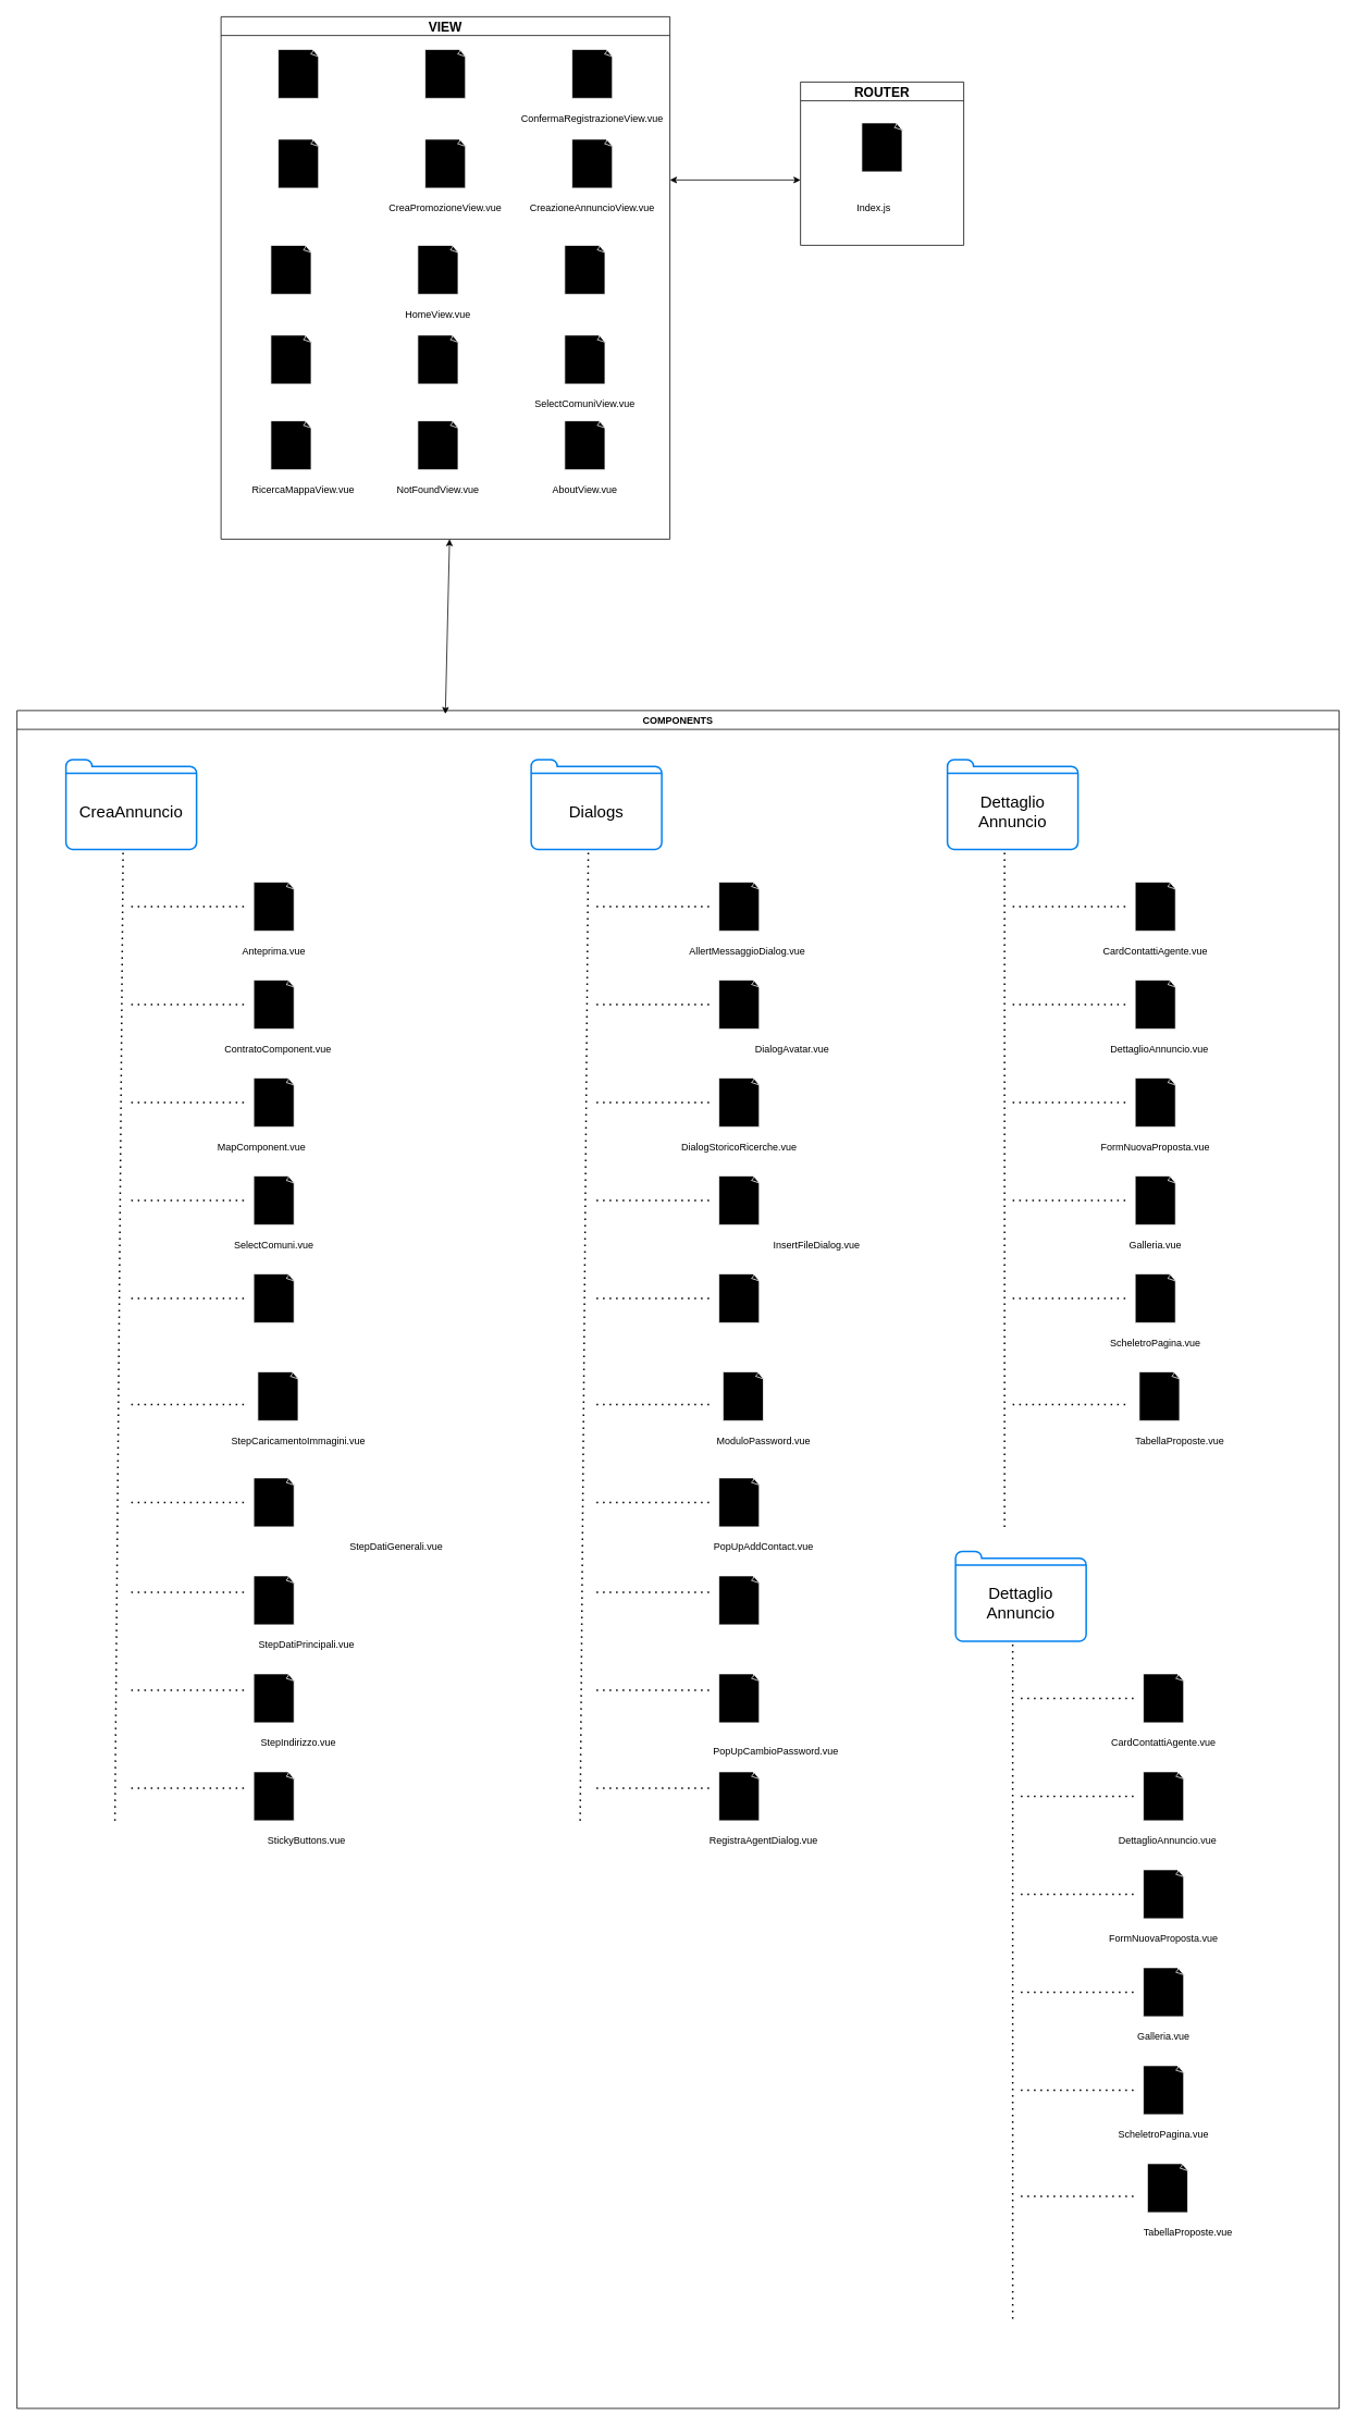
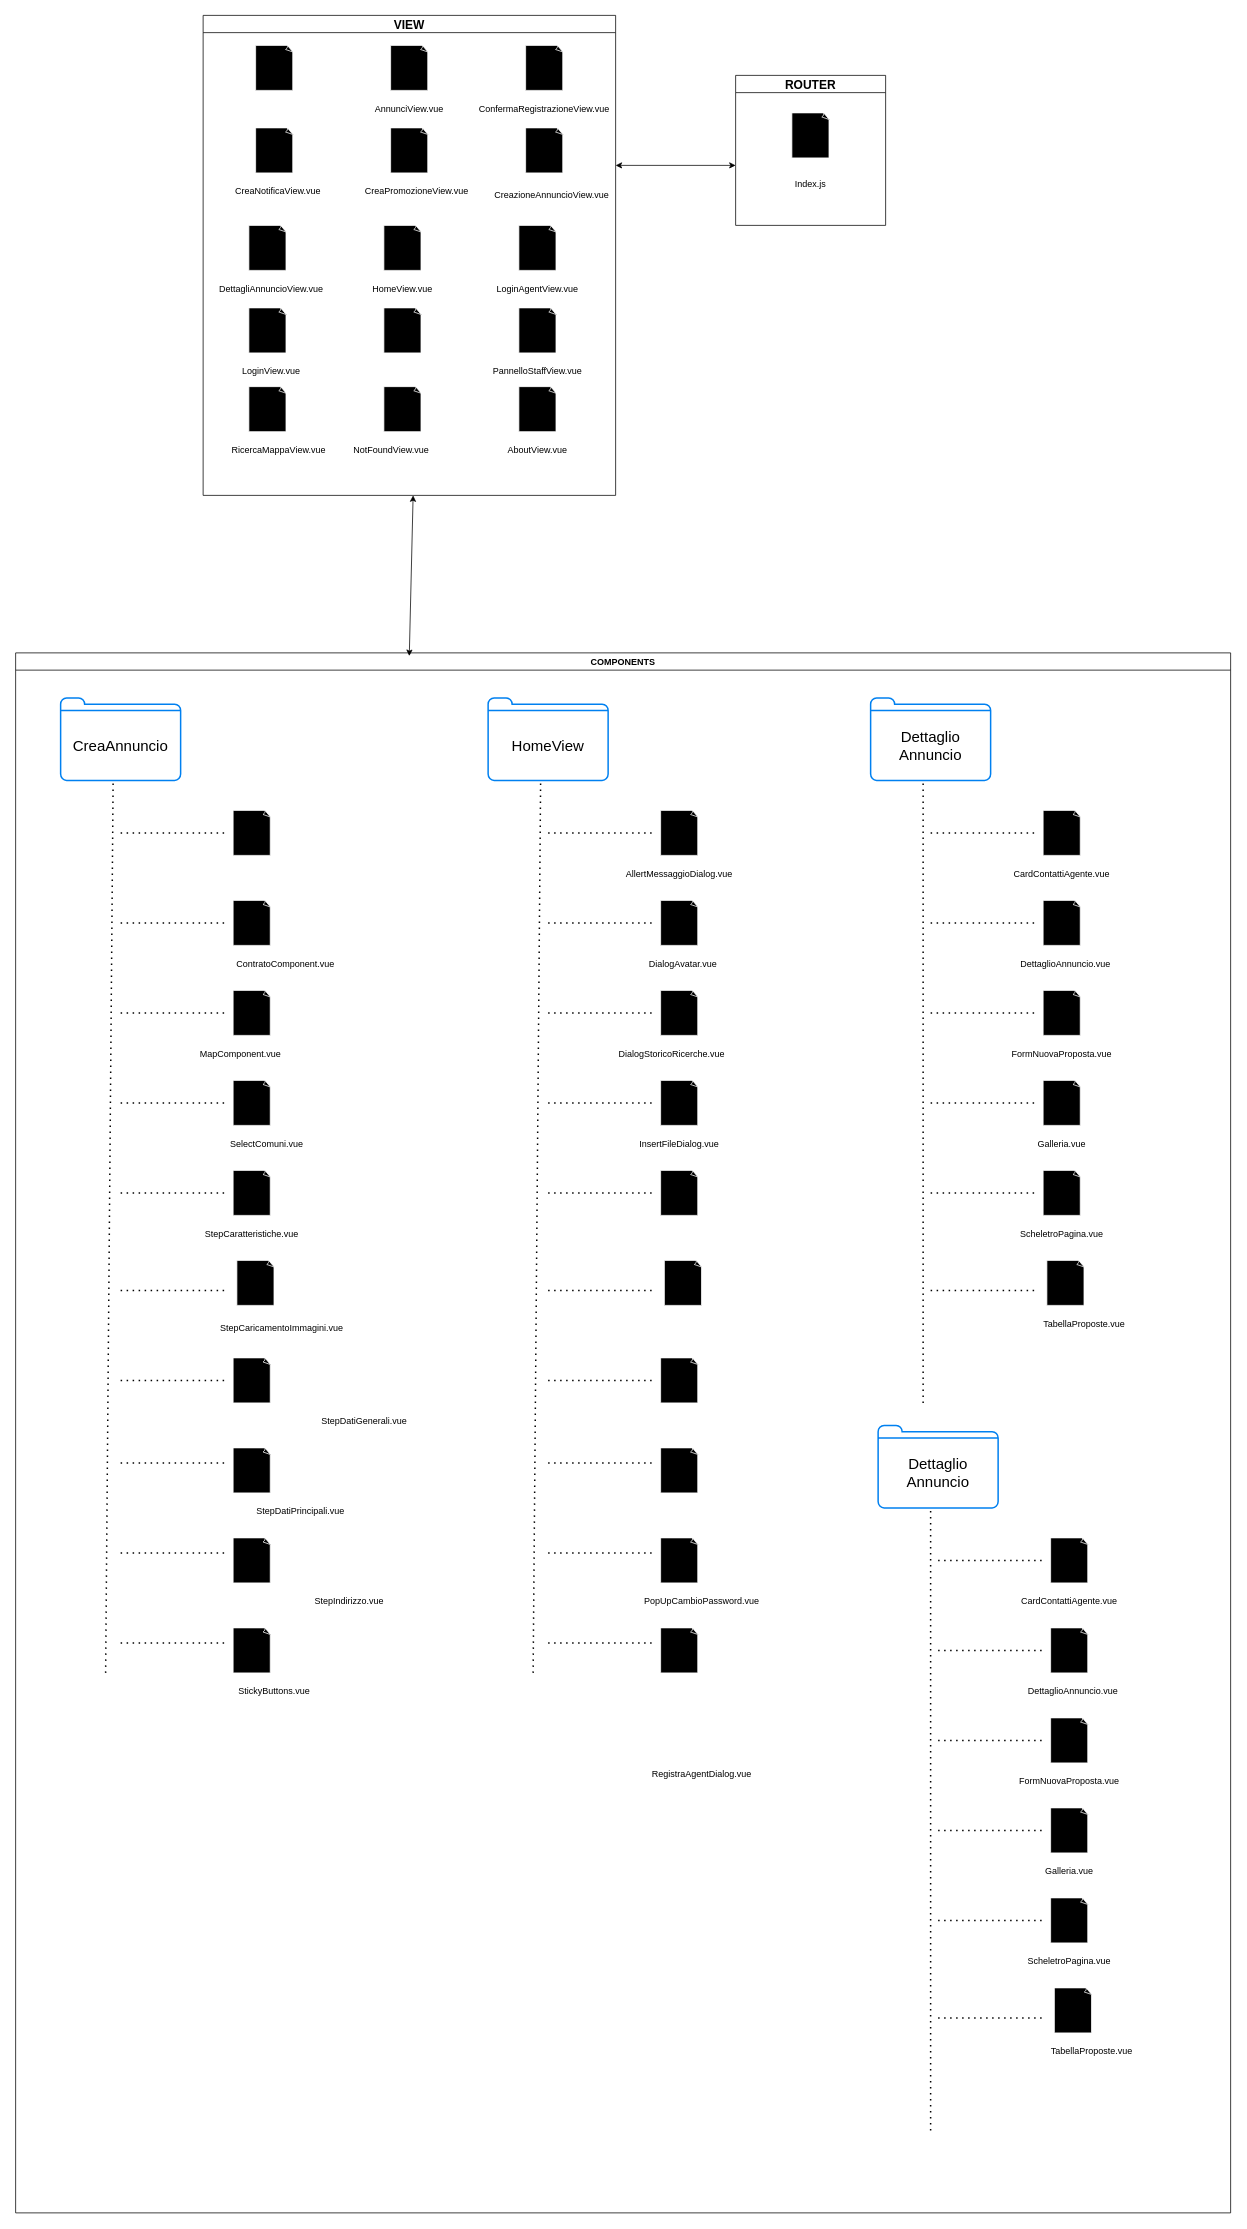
+ <mxCell id="5" value="AnnunciView.vue" style="text;html=1;whiteSpace=wrap;strokeColor=none;fillColor=none;align=center;verticalAlign=middle;rounded=0;" vertex="1" parent="2"><mxGeometry x="190" y="110" width="170" height="30" as="geometry" /></mxCell>
+ <mxCell id="9" value="CreaNotificaView.vue" style="text;html=1;whiteSpace=wrap;strokeColor=none;fillColor=none;align=center;verticalAlign=middle;rounded=0;" vertex="1" parent="2"><mxGeometry x="30" y="220" width="140" height="30" as="geometry" /></mxCell>
- <mxCell id="11" value="CreaPromozioneView.vue" style="text;html=1;whiteSpace=wrap;strokeColor=none;fillColor=none;align=center;verticalAlign=middle;rounded=0;" vertex="1" parent="2"><mxGeometry x="205" y="220" width="140" height="30" as="geometry" /></mxCell>
+ <mxCell id="11" value="CreaPromozioneView.vue" style="text;html=1;whiteSpace=wrap;strokeColor=none;fillColor=none;align=center;verticalAlign=middle;rounded=0;" vertex="1" parent="2"><mxGeometry x="215" y="220" width="140" height="30" as="geometry" /></mxCell>
- <mxCell id="13" value="CreazioneAnnuncioView.vue" style="text;html=1;whiteSpace=wrap;strokeColor=none;fillColor=none;align=center;verticalAlign=middle;rounded=0;" vertex="1" parent="2"><mxGeometry x="372" y="220" width="166" height="30" as="geometry" /></mxCell>
+ <mxCell id="13" value="CreazioneAnnuncioView.vue" style="text;html=1;whiteSpace=wrap;strokeColor=none;fillColor=none;align=center;verticalAlign=middle;rounded=0;" vertex="1" parent="2"><mxGeometry x="382" y="225" width="166" height="30" as="geometry" /></mxCell>
- <mxCell id="33" value="Index.js" style="text;html=1;whiteSpace=wrap;strokeColor=none;fillColor=none;align=center;verticalAlign=middle;rounded=0;" vertex="1" parent="31"><mxGeometry x="50" y="140" width="80" height="30" as="geometry" /></mxCell>
+ <mxCell id="33" value="Index.js" style="text;html=1;whiteSpace=wrap;strokeColor=none;fillColor=none;align=center;verticalAlign=middle;rounded=0;" vertex="1" parent="31"><mxGeometry x="60" y="130" width="80" height="30" as="geometry" /></mxCell>
+ <mxCell id="15" value="DettagliAnnuncioView.vue" style="text;html=1;whiteSpace=wrap;strokeColor=none;fillColor=none;align=center;verticalAlign=middle;rounded=0;" vertex="1" parent="2"><mxGeometry x="21" y="350" width="140" height="30" as="geometry" /></mxCell>
+ <mxCell id="19" value="LoginAgentView.vue" style="text;html=1;whiteSpace=wrap;strokeColor=none;fillColor=none;align=center;verticalAlign=middle;rounded=0;" vertex="1" parent="2"><mxGeometry x="363" y="350" width="166" height="30" as="geometry" /></mxCell>
+ <mxCell id="21" value="LoginView.vue" style="text;html=1;whiteSpace=wrap;strokeColor=none;fillColor=none;align=center;verticalAlign=middle;rounded=0;" vertex="1" parent="2"><mxGeometry x="21" y="460" width="140" height="30" as="geometry" /></mxCell>
- <mxCell id="24" value="SelectComuni&lt;span style=&quot;background-color: transparent; color: light-dark(rgb(0, 0, 0), rgb(255, 255, 255));&quot;&gt;View.vue&lt;/span&gt;" style="text;html=1;whiteSpace=wrap;strokeColor=none;fillColor=none;align=center;verticalAlign=middle;rounded=0;" vertex="1" parent="2"><mxGeometry x="363" y="460" width="166" height="30" as="geometry" /></mxCell>
+ <mxCell id="24" value="PannelloStaff&lt;span style=&quot;background-color: transparent; color: light-dark(rgb(0, 0, 0), rgb(255, 255, 255));&quot;&gt;View.vue&lt;/span&gt;" style="text;html=1;whiteSpace=wrap;strokeColor=none;fillColor=none;align=center;verticalAlign=middle;rounded=0;" vertex="1" parent="2"><mxGeometry x="363" y="460" width="166" height="30" as="geometry" /></mxCell>
- <mxCell id="28" value="NotFoundView.vue" style="text;html=1;whiteSpace=wrap;strokeColor=none;fillColor=none;align=center;verticalAlign=middle;rounded=0;" vertex="1" parent="2"><mxGeometry x="196" y="565" width="140" height="30" as="geometry" /></mxCell>
+ <mxCell id="28" value="NotFoundView.vue" style="text;html=1;whiteSpace=wrap;strokeColor=none;fillColor=none;align=center;verticalAlign=middle;rounded=0;" vertex="1" parent="2"><mxGeometry x="181" y="565" width="140" height="30" as="geometry" /></mxCell>
- <mxCell id="70" value="&lt;font style=&quot;font-size: 20px;&quot;&gt;Dialogs&lt;/font&gt;" style="text;html=1;whiteSpace=wrap;strokeColor=none;fillColor=none;align=center;verticalAlign=middle;rounded=0;" vertex="1" parent="35"><mxGeometry x="640" y="85" width="140" height="75" as="geometry" /></mxCell>
+ <mxCell id="70" value="&lt;font style=&quot;font-size: 20px;&quot;&gt;HomeView&lt;/font&gt;" style="text;html=1;whiteSpace=wrap;strokeColor=none;fillColor=none;align=center;verticalAlign=middle;rounded=0;" vertex="1" parent="35"><mxGeometry x="640" y="85" width="140" height="75" as="geometry" /></mxCell>
- <mxCell id="41" value="Anteprima.vue" style="text;html=1;whiteSpace=wrap;strokeColor=none;fillColor=none;align=center;verticalAlign=middle;rounded=0;" vertex="1" parent="35"><mxGeometry x="245" y="280" width="140" height="30" as="geometry" /></mxCell>
- <mxCell id="74" value="AllertMessaggioDialog.vue" style="text;html=1;whiteSpace=wrap;strokeColor=none;fillColor=none;align=center;verticalAlign=middle;rounded=0;" vertex="1" parent="35"><mxGeometry x="825" y="280" width="140" height="30" as="geometry" /></mxCell>
+ <mxCell id="74" value="AllertMessaggioDialog.vue" style="text;html=1;whiteSpace=wrap;strokeColor=none;fillColor=none;align=center;verticalAlign=middle;rounded=0;" vertex="1" parent="35"><mxGeometry x="815" y="280" width="140" height="30" as="geometry" /></mxCell>
- <mxCell id="44" value="ContratoComponent.vue" style="text;html=1;whiteSpace=wrap;strokeColor=none;fillColor=none;align=center;verticalAlign=middle;rounded=0;" vertex="1" parent="35"><mxGeometry x="250" y="400" width="140" height="30" as="geometry" /></mxCell>
+ <mxCell id="44" value="ContratoComponent.vue" style="text;html=1;whiteSpace=wrap;strokeColor=none;fillColor=none;align=center;verticalAlign=middle;rounded=0;" vertex="1" parent="35"><mxGeometry x="290" y="400" width="140" height="30" as="geometry" /></mxCell>
- <mxCell id="77" value="DialogAvatar.vue" style="text;html=1;whiteSpace=wrap;strokeColor=none;fillColor=none;align=center;verticalAlign=middle;rounded=0;" vertex="1" parent="35"><mxGeometry x="880" y="400" width="140" height="30" as="geometry" /></mxCell>
+ <mxCell id="77" value="DialogAvatar.vue" style="text;html=1;whiteSpace=wrap;strokeColor=none;fillColor=none;align=center;verticalAlign=middle;rounded=0;" vertex="1" parent="35"><mxGeometry x="820" y="400" width="140" height="30" as="geometry" /></mxCell>
- <mxCell id="80" value="DialogStoricoRicerche.vue" style="text;html=1;whiteSpace=wrap;strokeColor=none;fillColor=none;align=center;verticalAlign=middle;rounded=0;" vertex="1" parent="35"><mxGeometry x="815" y="520" width="140" height="30" as="geometry" /></mxCell>
+ <mxCell id="80" value="DialogStoricoRicerche.vue" style="text;html=1;whiteSpace=wrap;strokeColor=none;fillColor=none;align=center;verticalAlign=middle;rounded=0;" vertex="1" parent="35"><mxGeometry x="805" y="520" width="140" height="30" as="geometry" /></mxCell>
- <mxCell id="50" value="SelectComuni.vue" style="text;html=1;whiteSpace=wrap;strokeColor=none;fillColor=none;align=center;verticalAlign=middle;rounded=0;" vertex="1" parent="35"><mxGeometry x="245" y="640" width="140" height="30" as="geometry" /></mxCell>
+ <mxCell id="50" value="SelectComuni.vue" style="text;html=1;whiteSpace=wrap;strokeColor=none;fillColor=none;align=center;verticalAlign=middle;rounded=0;" vertex="1" parent="35"><mxGeometry x="265" y="640" width="140" height="30" as="geometry" /></mxCell>
- <mxCell id="83" value="InsertFileDialog.vue" style="text;html=1;whiteSpace=wrap;strokeColor=none;fillColor=none;align=center;verticalAlign=middle;rounded=0;" vertex="1" parent="35"><mxGeometry x="910" y="640" width="140" height="30" as="geometry" /></mxCell>
+ <mxCell id="83" value="InsertFileDialog.vue" style="text;html=1;whiteSpace=wrap;strokeColor=none;fillColor=none;align=center;verticalAlign=middle;rounded=0;" vertex="1" parent="35"><mxGeometry x="815" y="640" width="140" height="30" as="geometry" /></mxCell>
+ <mxCell id="53" value="StepCaratteristiche.vue" style="text;html=1;whiteSpace=wrap;strokeColor=none;fillColor=none;align=center;verticalAlign=middle;rounded=0;" vertex="1" parent="35"><mxGeometry x="245" y="760" width="140" height="30" as="geometry" /></mxCell>
- <mxCell id="56" value="StepCaricamentoImmagini.vue" style="text;html=1;whiteSpace=wrap;strokeColor=none;fillColor=none;align=center;verticalAlign=middle;rounded=0;" vertex="1" parent="35"><mxGeometry x="250" y="880" width="190" height="30" as="geometry" /></mxCell>
+ <mxCell id="56" value="StepCaricamentoImmagini.vue" style="text;html=1;whiteSpace=wrap;strokeColor=none;fillColor=none;align=center;verticalAlign=middle;rounded=0;" vertex="1" parent="35"><mxGeometry x="260" y="885" width="190" height="30" as="geometry" /></mxCell>
- <mxCell id="88" value="ModuloPassword.vue" style="text;html=1;whiteSpace=wrap;strokeColor=none;fillColor=none;align=center;verticalAlign=middle;rounded=0;" vertex="1" parent="35"><mxGeometry x="820" y="880" width="190" height="30" as="geometry" /></mxCell>
- <mxCell id="91" value="PopUpAddContact.vue" style="text;html=1;whiteSpace=wrap;strokeColor=none;fillColor=none;align=center;verticalAlign=middle;rounded=0;" vertex="1" parent="35"><mxGeometry x="820" y="1010" width="190" height="30" as="geometry" /></mxCell>
- <mxCell id="62" value="StepDatiPrincipali.vue" style="text;html=1;whiteSpace=wrap;strokeColor=none;fillColor=none;align=center;verticalAlign=middle;rounded=0;" vertex="1" parent="35"><mxGeometry x="260" y="1130" width="190" height="30" as="geometry" /></mxCell>
+ <mxCell id="62" value="StepDatiPrincipali.vue" style="text;html=1;whiteSpace=wrap;strokeColor=none;fillColor=none;align=center;verticalAlign=middle;rounded=0;" vertex="1" parent="35"><mxGeometry x="285" y="1130" width="190" height="30" as="geometry" /></mxCell>
- <mxCell id="67" value="StepIndirizzo.vue" style="text;html=1;whiteSpace=wrap;strokeColor=none;fillColor=none;align=center;verticalAlign=middle;rounded=0;" vertex="1" parent="35"><mxGeometry x="260" y="1250" width="170" height="30" as="geometry" /></mxCell>
+ <mxCell id="67" value="StepIndirizzo.vue" style="text;html=1;whiteSpace=wrap;strokeColor=none;fillColor=none;align=center;verticalAlign=middle;rounded=0;" vertex="1" parent="35"><mxGeometry x="360" y="1250" width="170" height="30" as="geometry" /></mxCell>
- <mxCell id="98" value="PopUpCambioPassword.vue" style="text;html=1;whiteSpace=wrap;strokeColor=none;fillColor=none;align=center;verticalAlign=middle;rounded=0;" vertex="1" parent="35"><mxGeometry x="845" y="1260" width="170" height="30" as="geometry" /></mxCell>
+ <mxCell id="98" value="PopUpCambioPassword.vue" style="text;html=1;whiteSpace=wrap;strokeColor=none;fillColor=none;align=center;verticalAlign=middle;rounded=0;" vertex="1" parent="35"><mxGeometry x="830" y="1250" width="170" height="30" as="geometry" /></mxCell>
- <mxCell id="68" value="StickyButtons&lt;span style=&quot;background-color: transparent; color: light-dark(rgb(0, 0, 0), rgb(255, 255, 255));&quot;&gt;.vue&lt;/span&gt;" style="text;html=1;whiteSpace=wrap;strokeColor=none;fillColor=none;align=center;verticalAlign=middle;rounded=0;" vertex="1" parent="35"><mxGeometry x="270" y="1370" width="170" height="30" as="geometry" /></mxCell>
+ <mxCell id="68" value="StickyButtons&lt;span style=&quot;background-color: transparent; color: light-dark(rgb(0, 0, 0), rgb(255, 255, 255));&quot;&gt;.vue&lt;/span&gt;" style="text;html=1;whiteSpace=wrap;strokeColor=none;fillColor=none;align=center;verticalAlign=middle;rounded=0;" vertex="1" parent="35"><mxGeometry x="260" y="1370" width="170" height="30" as="geometry" /></mxCell>
- <mxCell id="99" value="RegistraAgentDialog.vue" style="text;html=1;whiteSpace=wrap;strokeColor=none;fillColor=none;align=center;verticalAlign=middle;rounded=0;" vertex="1" parent="35"><mxGeometry x="830" y="1370" width="170" height="30" as="geometry" /></mxCell>
+ <mxCell id="99" value="RegistraAgentDialog.vue" style="text;html=1;whiteSpace=wrap;strokeColor=none;fillColor=none;align=center;verticalAlign=middle;rounded=0;" vertex="1" parent="35"><mxGeometry x="830" y="1480" width="170" height="30" as="geometry" /></mxCell>
